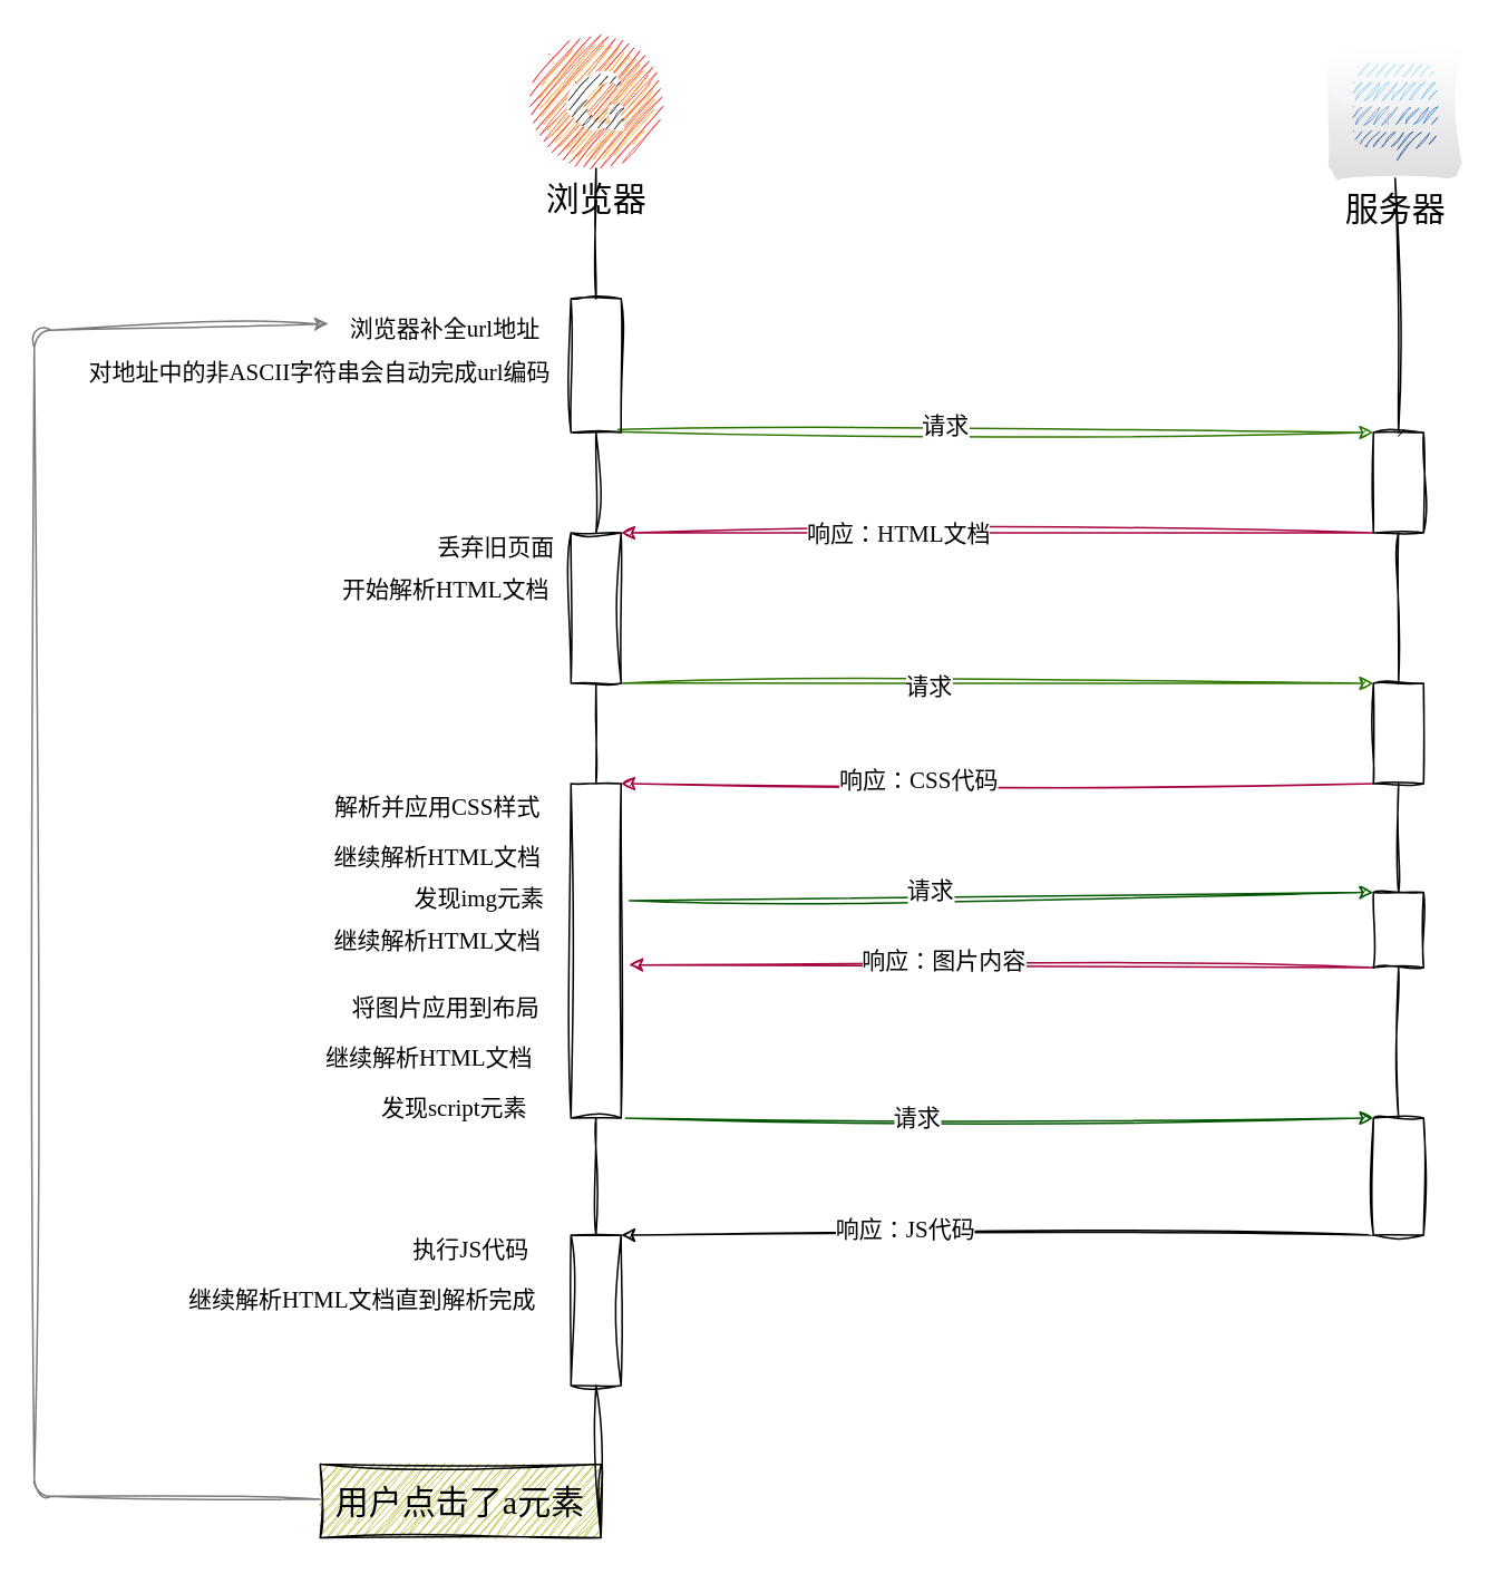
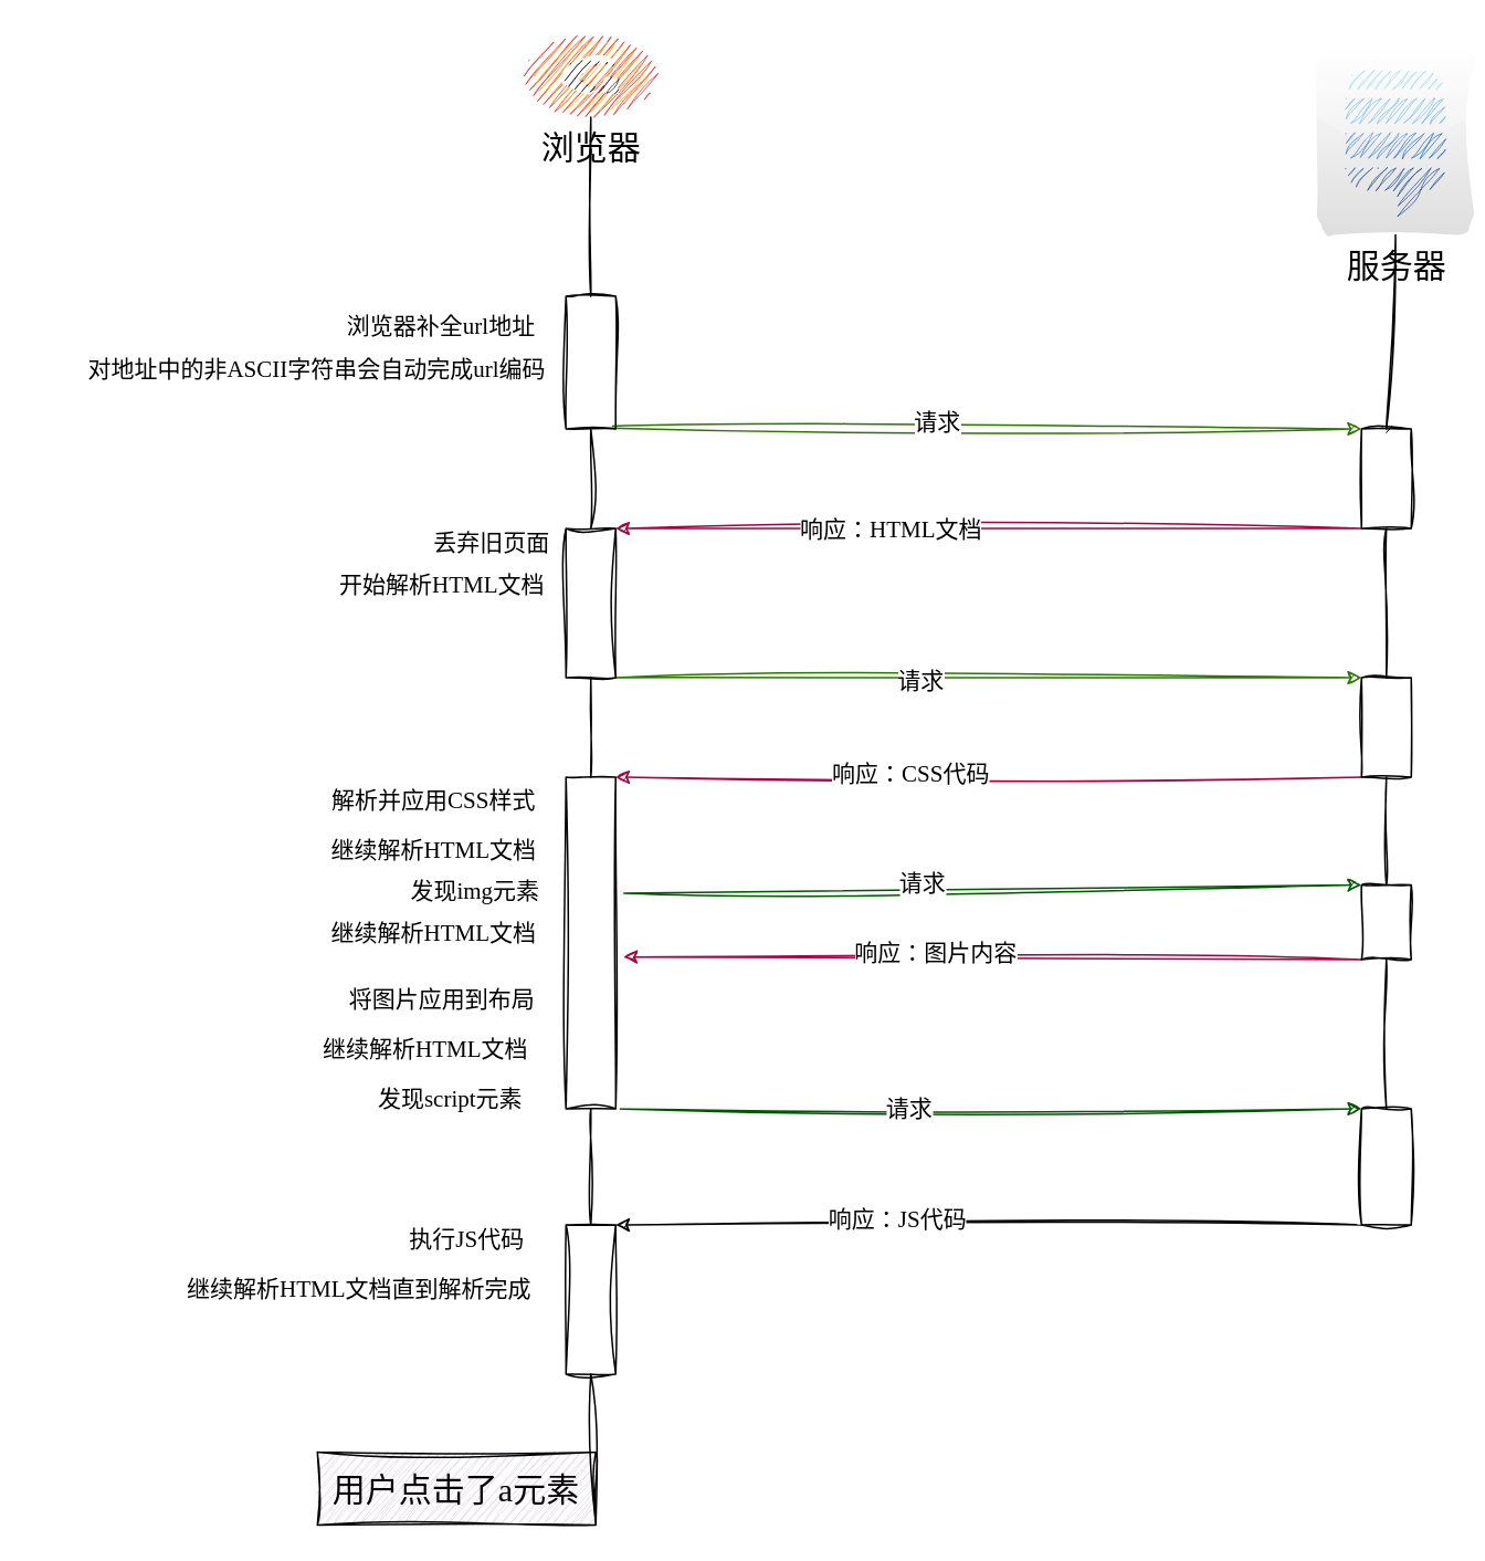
- <mxCell id="2" value="浏览器" style="dashed=0;outlineConnect=0;html=1;align=center;labelPosition=center;verticalLabelPosition=bottom;verticalAlign=top;shape=mxgraph.weblogos.gamespot;fontFamily=Architects Daughter;fontSize=20;fontColor=default;strokeColor=default;fillColor=default;sketch=1;hachureGap=4;jiggle=2;curveFitting=1;" vertex="1" parent="1"><mxGeometry x="316" y="20" width="80" height="80" as="geometry" /></mxCell>
+ <mxCell id="2" value="浏览器" style="dashed=0;outlineConnect=0;html=1;align=center;labelPosition=center;verticalLabelPosition=bottom;verticalAlign=top;shape=mxgraph.weblogos.gamespot;fontFamily=Architects Daughter;fontSize=20;fontColor=default;strokeColor=default;fillColor=default;sketch=1;hachureGap=4;jiggle=2;curveFitting=1;" vertex="1" parent="1"><mxGeometry x="316" y="20" width="80" height="50" as="geometry" /></mxCell>
- <mxCell id="3" value="服务器" style="dashed=0;outlineConnect=0;html=1;align=center;labelPosition=center;verticalLabelPosition=bottom;verticalAlign=top;shape=mxgraph.webicons.stackexchange;gradientColor=#DFDEDE;fontFamily=Architects Daughter;fontSize=20;fontColor=default;strokeColor=default;fillColor=default;sketch=1;hachureGap=4;jiggle=2;curveFitting=1;" vertex="1" parent="1"><mxGeometry x="794" y="26" width="80" height="80" as="geometry" /></mxCell>
+ <mxCell id="3" value="服务器" style="dashed=0;outlineConnect=0;html=1;align=center;labelPosition=center;verticalLabelPosition=bottom;verticalAlign=top;shape=mxgraph.webicons.stackexchange;gradientColor=#DFDEDE;fontFamily=Architects Daughter;fontSize=20;fontColor=default;strokeColor=default;fillColor=default;sketch=1;hachureGap=4;jiggle=2;curveFitting=1;" vertex="1" parent="1"><mxGeometry x="794" y="26" width="95" height="115" as="geometry" /></mxCell>
- <mxCell id="50" style="edgeStyle=none;sketch=1;hachureGap=4;jiggle=2;curveFitting=1;html=1;entryX=0;entryY=0.5;entryDx=0;entryDy=0;fontFamily=Architects Daughter;fontSource=https%3A%2F%2Ffonts.googleapis.com%2Fcss%3Ffamily%3DArchitects%2BDaughter;fontSize=16;strokeColor=#7A7A7A;" edge="1" parent="1" source="51" target="6"><mxGeometry relative="1" as="geometry"><Array as="points"><mxPoint x="20" y="894" /><mxPoint x="20" y="197" /></Array></mxGeometry></mxCell>
- <mxCell id="51" value="用户点击了a元素" style="rounded=0;whiteSpace=wrap;html=1;hachureGap=4;fontFamily=Architects Daughter;fontSource=https%3A%2F%2Ffonts.googleapis.com%2Fcss%3Ffamily%3DArchitects%2BDaughter;fontSize=20;sketch=1;curveFitting=1;jiggle=2;fillColor=#b1b11b;fillStyle=auto;" vertex="1" parent="1"><mxGeometry x="191" y="875" width="168" height="44" as="geometry" /></mxCell>
+ <mxCell id="51" value="用户点击了a元素" style="rounded=0;whiteSpace=wrap;html=1;hachureGap=4;fontFamily=Architects Daughter;fontSource=https%3A%2F%2Ffonts.googleapis.com%2Fcss%3Ffamily%3DArchitects%2BDaughter;fontSize=20;sketch=1;curveFitting=1;jiggle=2;fillColor=#e1d5e7;fillStyle=auto;" vertex="1" parent="1"><mxGeometry x="191" y="875" width="168" height="44" as="geometry" /></mxCell>
